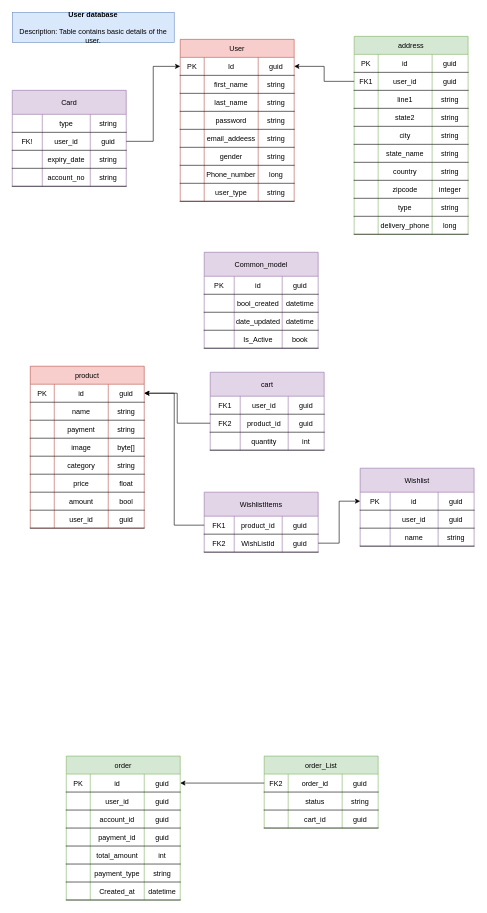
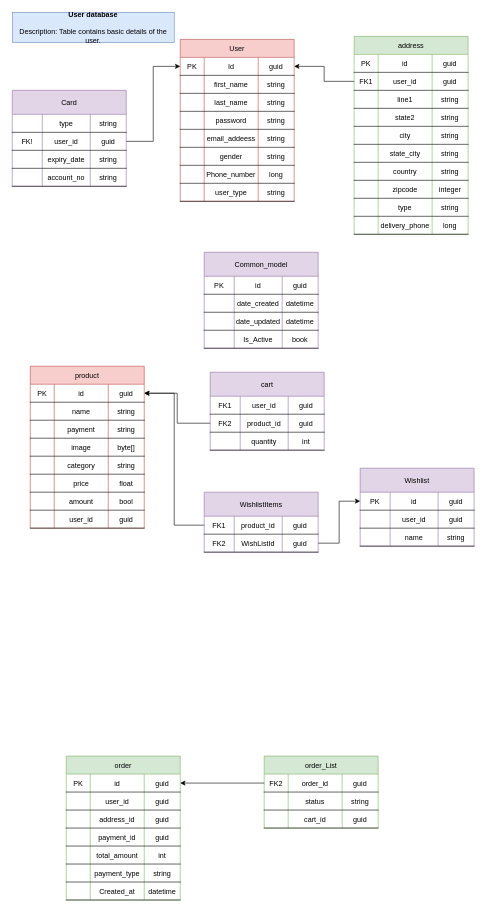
- <mxCell id="87" value="state_name" style="shape=partialRectangle;connectable=0;fillColor=none;top=0;left=0;bottom=0;right=0;fontStyle=0;overflow=hidden;" vertex="1" parent="85"><mxGeometry x="40" width="90" height="30" as="geometry"><mxRectangle width="90" height="30" as="alternateBounds" /></mxGeometry></mxCell>
+ <mxCell id="87" value="state_city" style="shape=partialRectangle;connectable=0;fillColor=none;top=0;left=0;bottom=0;right=0;fontStyle=0;overflow=hidden;" vertex="1" parent="85"><mxGeometry x="40" width="90" height="30" as="geometry"><mxRectangle width="90" height="30" as="alternateBounds" /></mxGeometry></mxCell>
- <mxCell id="201" value="bool_created" style="shape=partialRectangle;connectable=0;fillColor=none;top=0;left=0;bottom=0;right=0;fontStyle=0;overflow=hidden;" vertex="1" parent="199"><mxGeometry x="50" width="80" height="30" as="geometry"><mxRectangle width="80" height="30" as="alternateBounds" /></mxGeometry></mxCell>
+ <mxCell id="201" value="date_created" style="shape=partialRectangle;connectable=0;fillColor=none;top=0;left=0;bottom=0;right=0;fontStyle=0;overflow=hidden;" vertex="1" parent="199"><mxGeometry x="50" width="80" height="30" as="geometry"><mxRectangle width="80" height="30" as="alternateBounds" /></mxGeometry></mxCell>
- <mxCell id="46" value="account_id" style="shape=partialRectangle;connectable=0;fillColor=none;top=0;left=0;bottom=0;right=0;fontStyle=0;overflow=hidden;" vertex="1" parent="44"><mxGeometry x="40" width="90" height="30" as="geometry"><mxRectangle width="90" height="30" as="alternateBounds" /></mxGeometry></mxCell>
+ <mxCell id="46" value="address_id" style="shape=partialRectangle;connectable=0;fillColor=none;top=0;left=0;bottom=0;right=0;fontStyle=0;overflow=hidden;" vertex="1" parent="44"><mxGeometry x="40" width="90" height="30" as="geometry"><mxRectangle width="90" height="30" as="alternateBounds" /></mxGeometry></mxCell>
